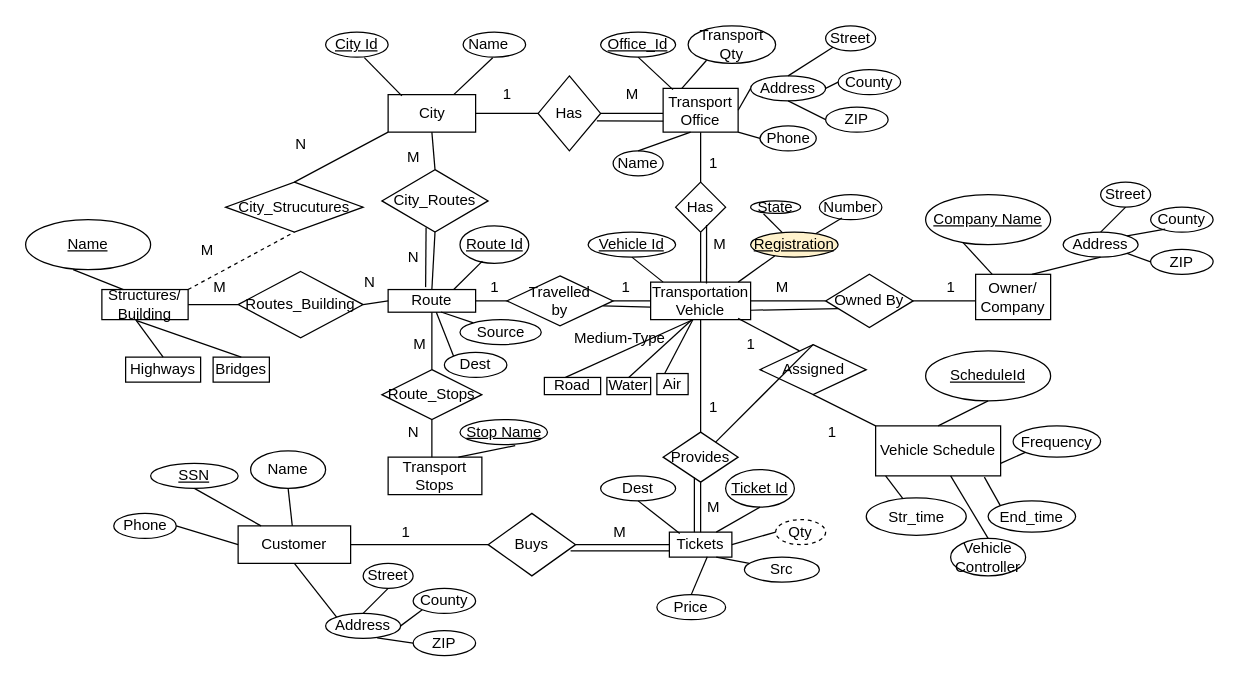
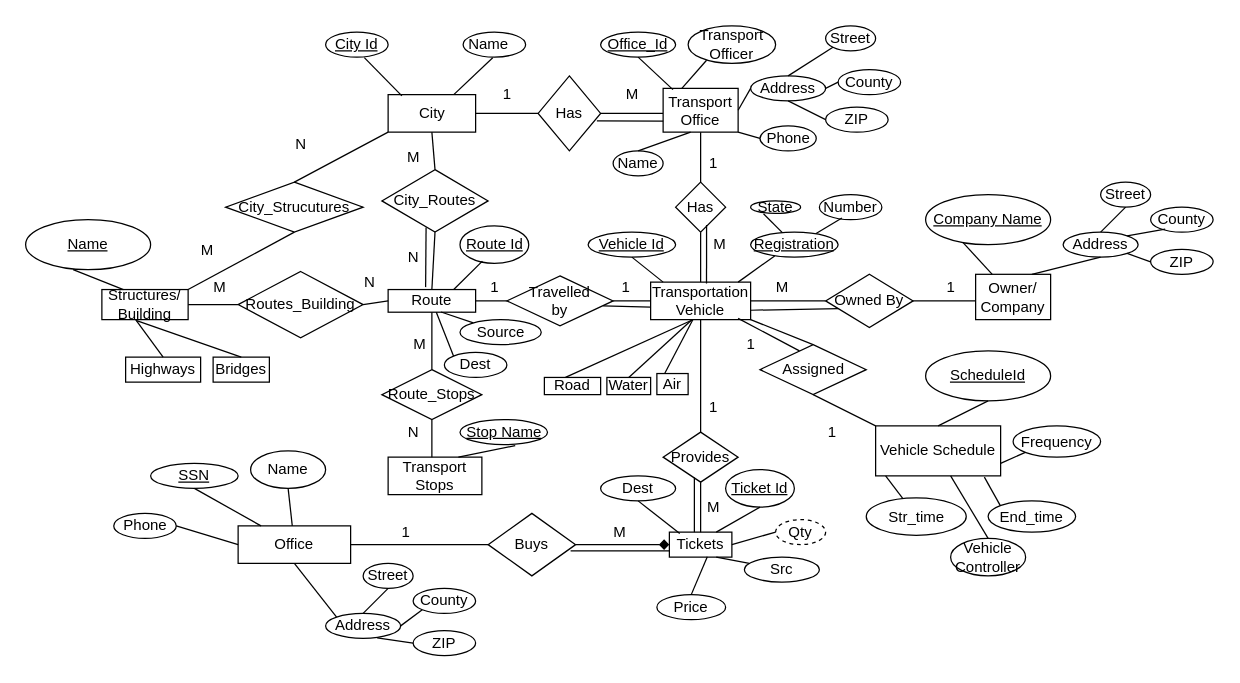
- <mxCell id="16" value="Transport Qty" style="ellipse;whiteSpace=wrap;html=1;align=center;" vertex="1" parent="1"><mxGeometry x="550" y="20" width="70" height="30" as="geometry" /></mxCell>
+ <mxCell id="16" value="Transport Officer" style="ellipse;whiteSpace=wrap;html=1;align=center;" vertex="1" parent="1"><mxGeometry x="550" y="20" width="70" height="30" as="geometry" /></mxCell>
- <mxCell id="38" value="Registration" style="ellipse;whiteSpace=wrap;html=1;align=center;fontStyle=4;fillColor=#fff2cc;" vertex="1" parent="1"><mxGeometry x="600" y="185" width="70" height="20" as="geometry" /></mxCell>
+ <mxCell id="38" value="Registration" style="ellipse;whiteSpace=wrap;html=1;align=center;fontStyle=4;" vertex="1" parent="1"><mxGeometry x="600" y="185" width="70" height="20" as="geometry" /></mxCell>
- <mxCell id="109" value="" style="endArrow=none;html=1;exitX=1;exitY=0;exitDx=0;exitDy=0;entryX=0.5;entryY=1;entryDx=0;entryDy=0;dashed=1;" edge="1" parent="1" source="96" target="108"><mxGeometry width="50" height="50" relative="1" as="geometry"><mxPoint x="340" y="225" as="sourcePoint" /><mxPoint x="390" y="175" as="targetPoint" /></mxGeometry></mxCell>
+ <mxCell id="109" value="" style="endArrow=none;html=1;exitX=1;exitY=0;exitDx=0;exitDy=0;entryX=0.5;entryY=1;entryDx=0;entryDy=0;" edge="1" parent="1" source="96" target="108"><mxGeometry width="50" height="50" relative="1" as="geometry"><mxPoint x="340" y="225" as="sourcePoint" /><mxPoint x="390" y="175" as="targetPoint" /></mxGeometry></mxCell>
- <mxCell id="51" value="Medium-Type" style="text;html=1;resizable=0;autosize=1;align=center;verticalAlign=middle;points=[];fillColor=none;strokeColor=none;rounded=0;" vertex="1" parent="1"><mxGeometry x="450" y="260" width="90" height="20" as="geometry" /></mxCell>
- <mxCell id="156" value="" style="endArrow=none;html=1;exitX=0.5;exitY=0;exitDx=0;exitDy=0;" edge="1" parent="1" source="154" target="114"><mxGeometry width="50" height="50" relative="1" as="geometry"><mxPoint x="440" y="355" as="sourcePoint" /><mxPoint x="490" y="305" as="targetPoint" /></mxGeometry></mxCell>
+ <mxCell id="156" value="" style="endArrow=none;html=1;entryX=1;entryY=1;entryDx=0;entryDy=0;exitX=0.5;exitY=0;exitDx=0;exitDy=0;" edge="1" parent="1" source="154" target="34"><mxGeometry width="50" height="50" relative="1" as="geometry"><mxPoint x="440" y="355" as="sourcePoint" /><mxPoint x="490" y="305" as="targetPoint" /></mxGeometry></mxCell>
- <mxCell id="129" value="Customer" style="whiteSpace=wrap;html=1;align=center;" vertex="1" parent="1"><mxGeometry x="190" y="420" width="90" height="30" as="geometry" /></mxCell>
+ <mxCell id="129" value="Office" style="whiteSpace=wrap;html=1;align=center;" vertex="1" parent="1"><mxGeometry x="190" y="420" width="90" height="30" as="geometry" /></mxCell>
- <mxCell id="132" value="" style="endArrow=none;html=1;entryX=0;entryY=0.5;entryDx=0;entryDy=0;exitX=1;exitY=0.5;exitDx=0;exitDy=0;" edge="1" parent="1" source="131" target="113"><mxGeometry width="50" height="50" relative="1" as="geometry"><mxPoint x="420" y="485" as="sourcePoint" /><mxPoint x="470" y="435" as="targetPoint" /></mxGeometry></mxCell>
+ <mxCell id="132" value="" style="endArrow=diamond;html=1;entryX=0;entryY=0.5;entryDx=0;entryDy=0;exitX=1;exitY=0.5;exitDx=0;exitDy=0;" edge="1" parent="1" source="131" target="113"><mxGeometry width="50" height="50" relative="1" as="geometry"><mxPoint x="420" y="485" as="sourcePoint" /><mxPoint x="470" y="435" as="targetPoint" /></mxGeometry></mxCell>
